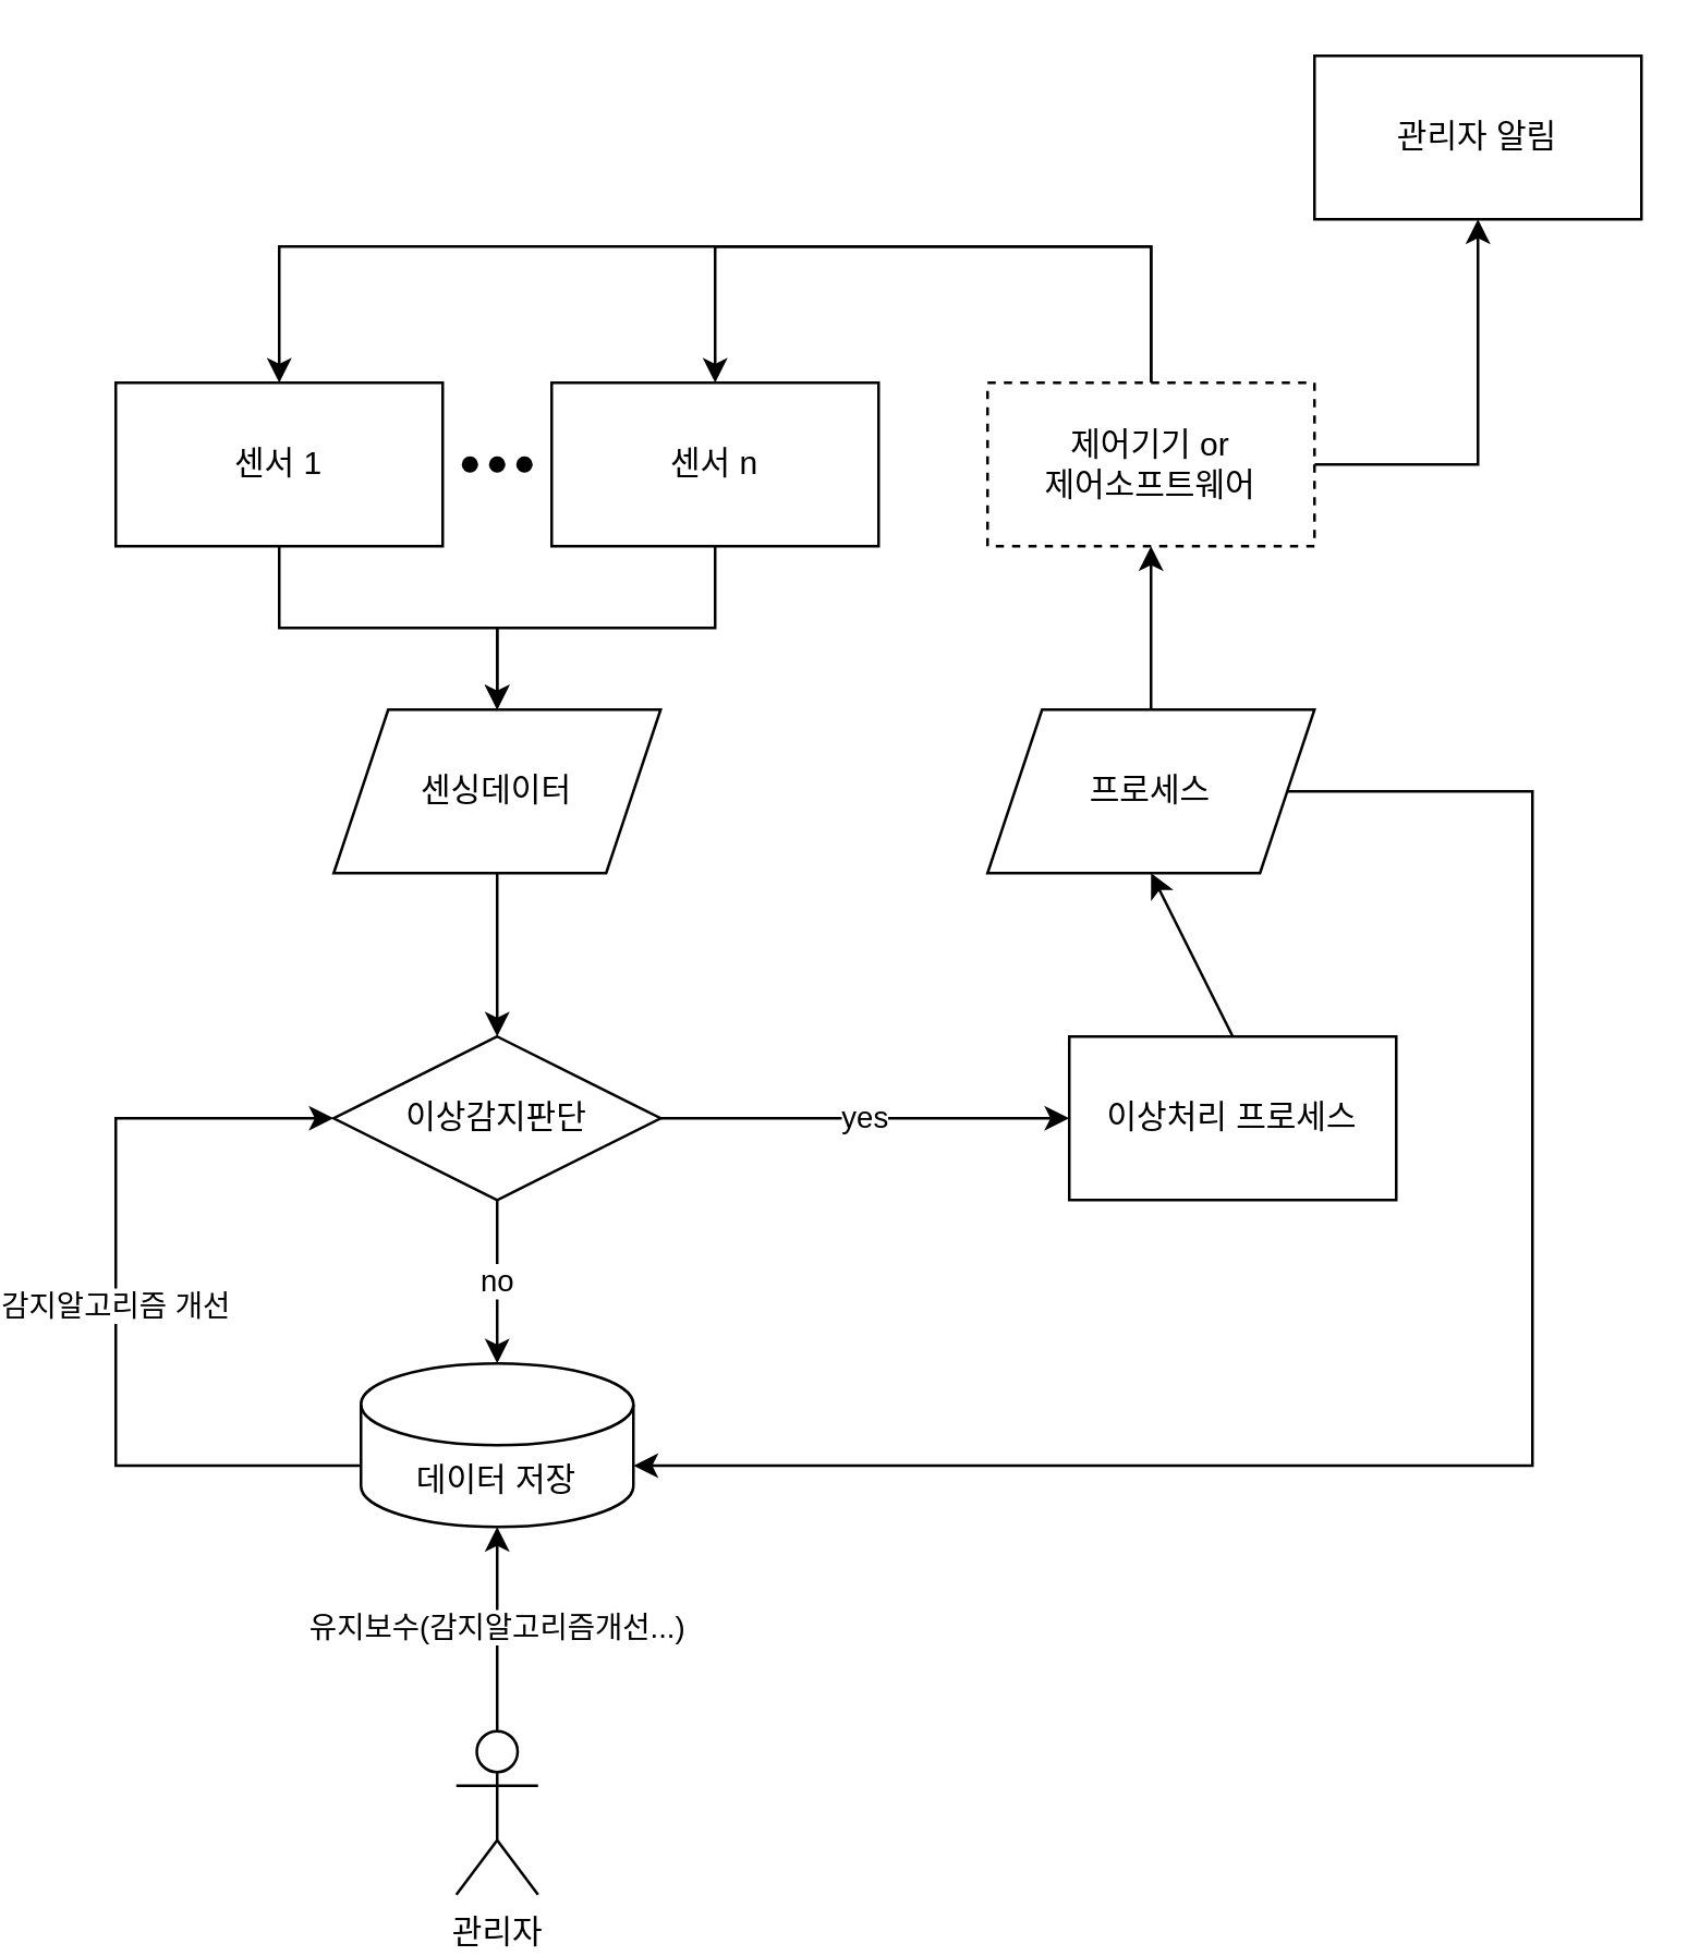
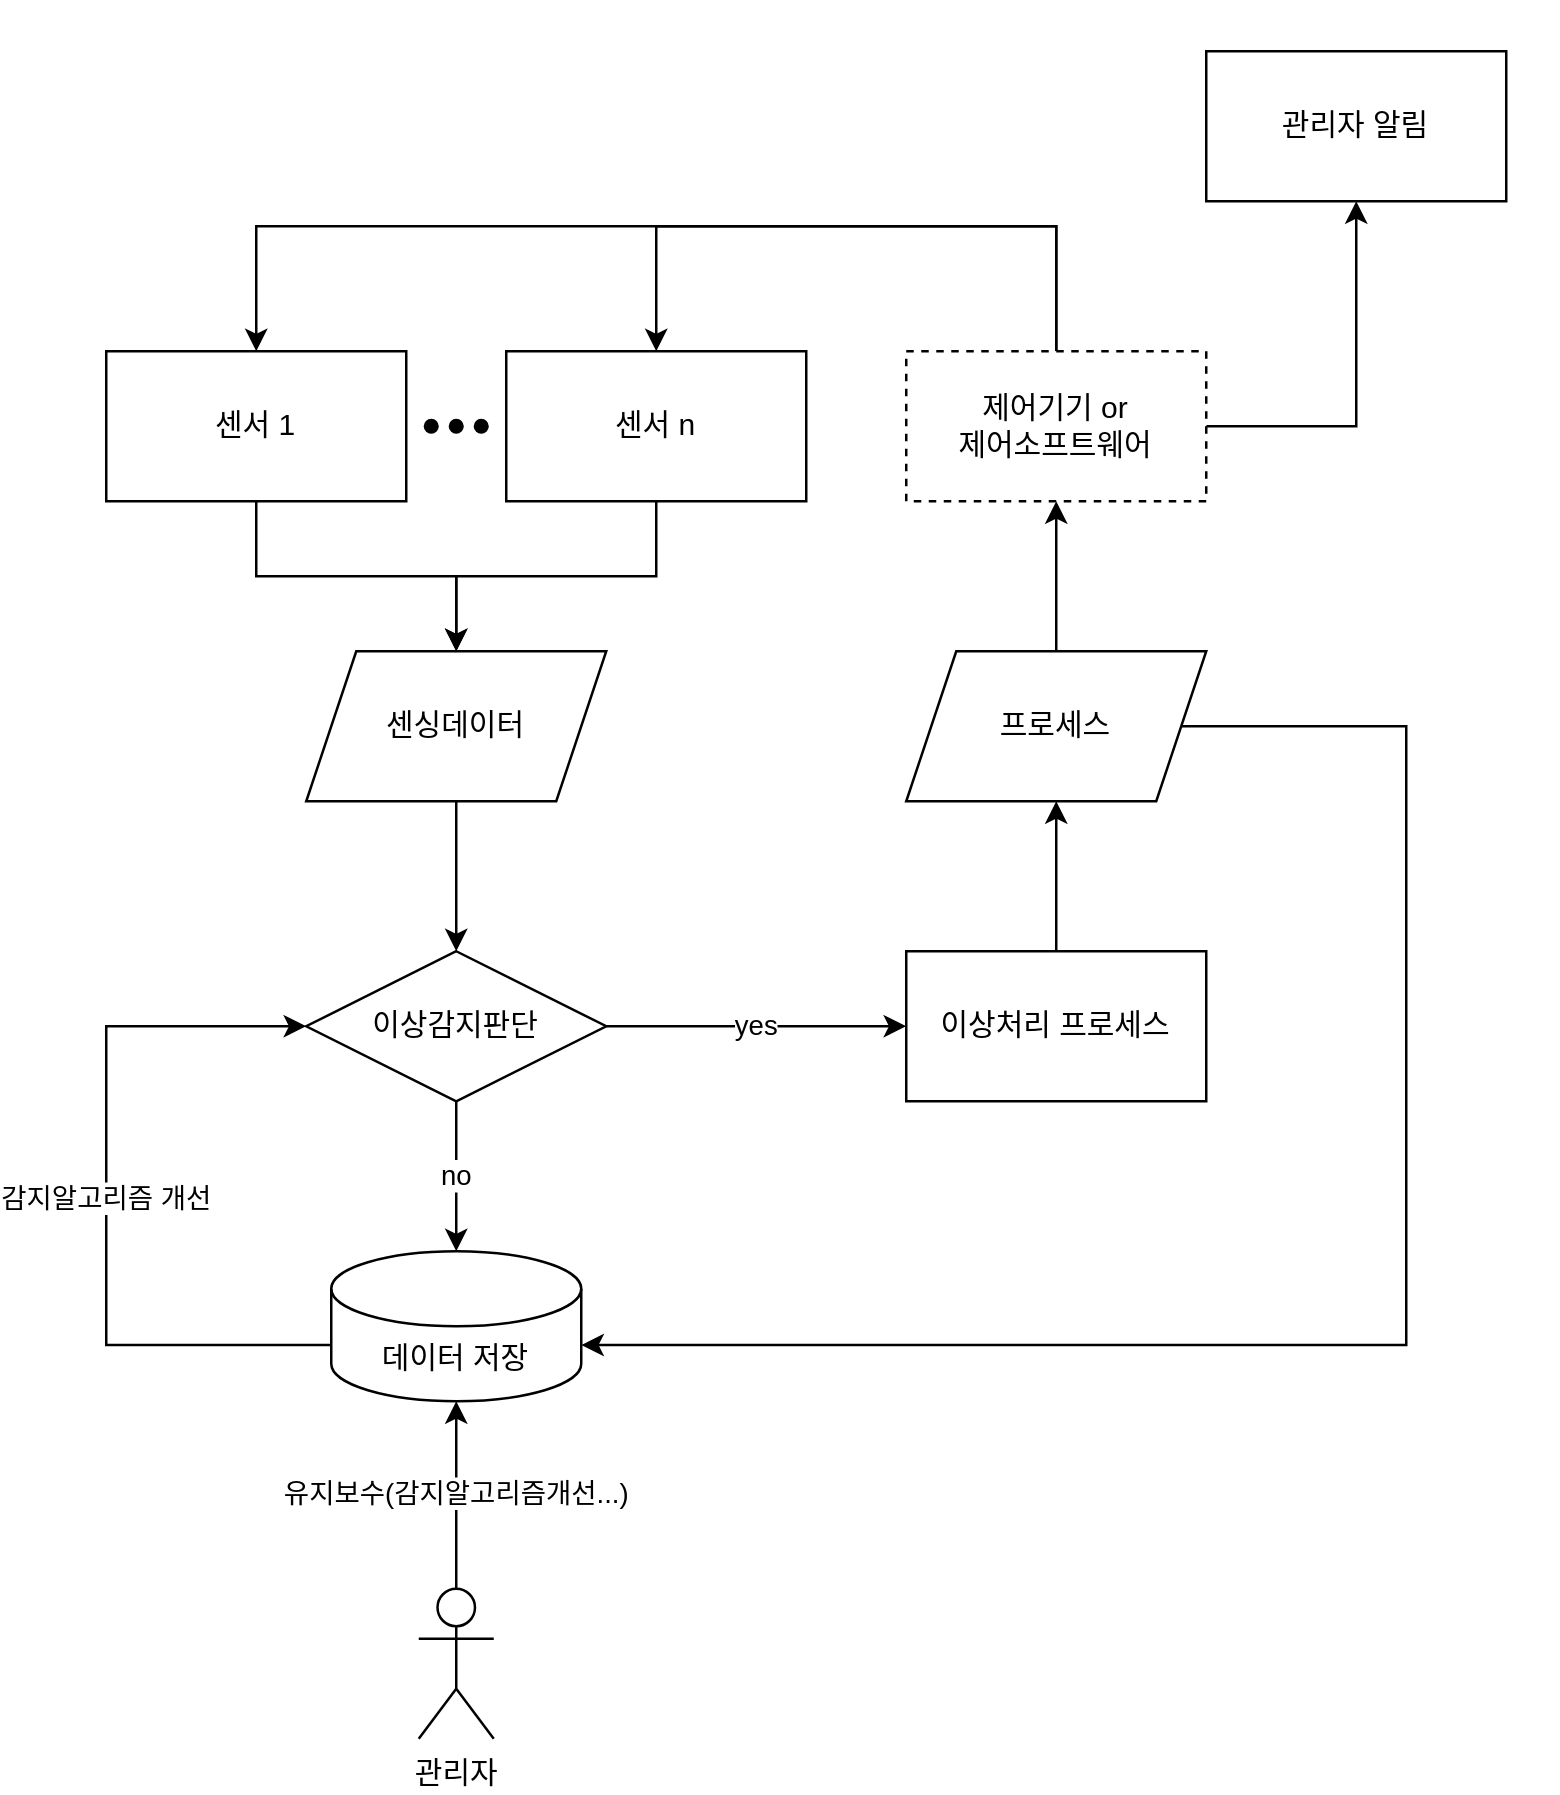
- <mxCell id="14" value="이상처리 프로세스" style="rounded=0;whiteSpace=wrap;html=1;" vertex="1" parent="1"><mxGeometry x="370" y="380" width="120" height="60" as="geometry" /></mxCell>
+ <mxCell id="14" value="이상처리 프로세스" style="rounded=0;whiteSpace=wrap;html=1;" vertex="1" parent="1"><mxGeometry x="340" y="380" width="120" height="60" as="geometry" /></mxCell>
